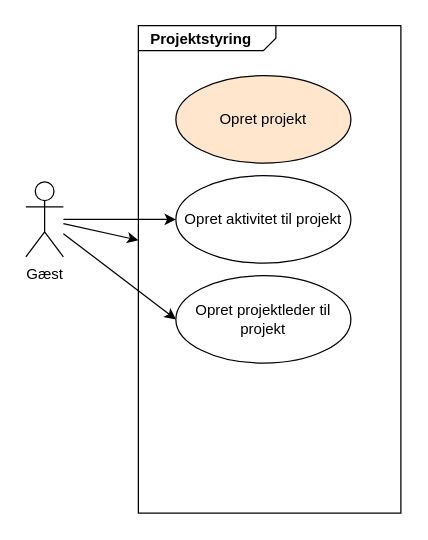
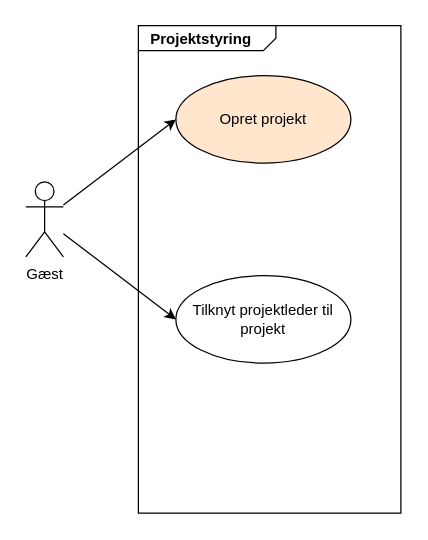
- <mxCell id="8" style="edgeStyle=none;html=1;" parent="1" source="2" target="6" edge="1"><mxGeometry relative="1" as="geometry" /></mxCell>
- <mxCell id="6" value="Opret aktivitet til projekt" style="ellipse;whiteSpace=wrap;html=1;" parent="1" vertex="1"><mxGeometry x="140" y="140" width="140" height="70" as="geometry" /></mxCell>
- <mxCell id="5" value="" style="endArrow=classic;html=1;" parent="1" source="2" target="3" edge="1"><mxGeometry width="50" height="50" relative="1" as="geometry"><mxPoint x="-10" y="10" as="sourcePoint" /><mxPoint x="40" y="-40" as="targetPoint" /></mxGeometry></mxCell>
+ <mxCell id="5" value="" style="endArrow=classic;html=1;entryX=0;entryY=0.5;entryDx=0;entryDy=0;" parent="1" source="2" target="4" edge="1"><mxGeometry width="50" height="50" relative="1" as="geometry"><mxPoint x="-10" y="10" as="sourcePoint" /><mxPoint x="40" y="-40" as="targetPoint" /></mxGeometry></mxCell>
- <mxCell id="7" value="Opret projektleder til projekt" style="ellipse;whiteSpace=wrap;html=1;" parent="1" vertex="1"><mxGeometry x="140" y="220" width="140" height="70" as="geometry" /></mxCell>
+ <mxCell id="7" value="Tilknyt projektleder til projekt" style="ellipse;whiteSpace=wrap;html=1;" parent="1" vertex="1"><mxGeometry x="140" y="220" width="140" height="70" as="geometry" /></mxCell>
